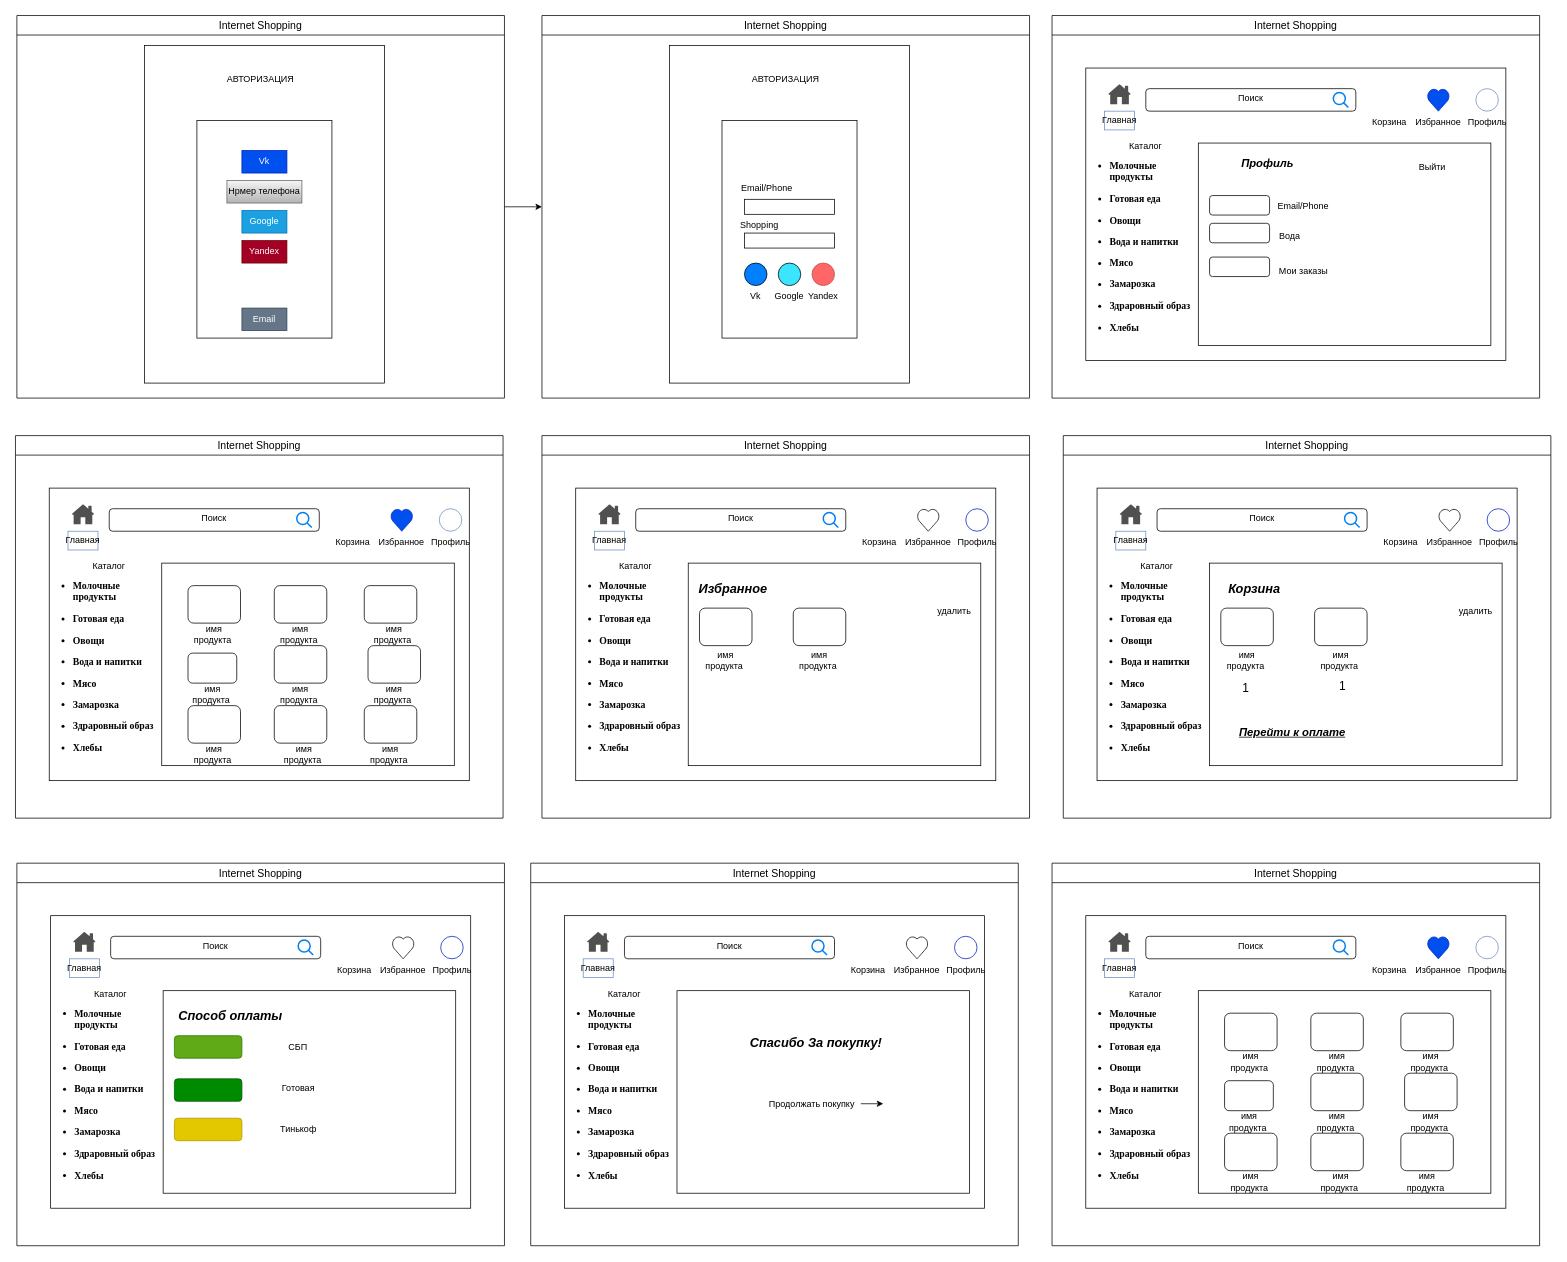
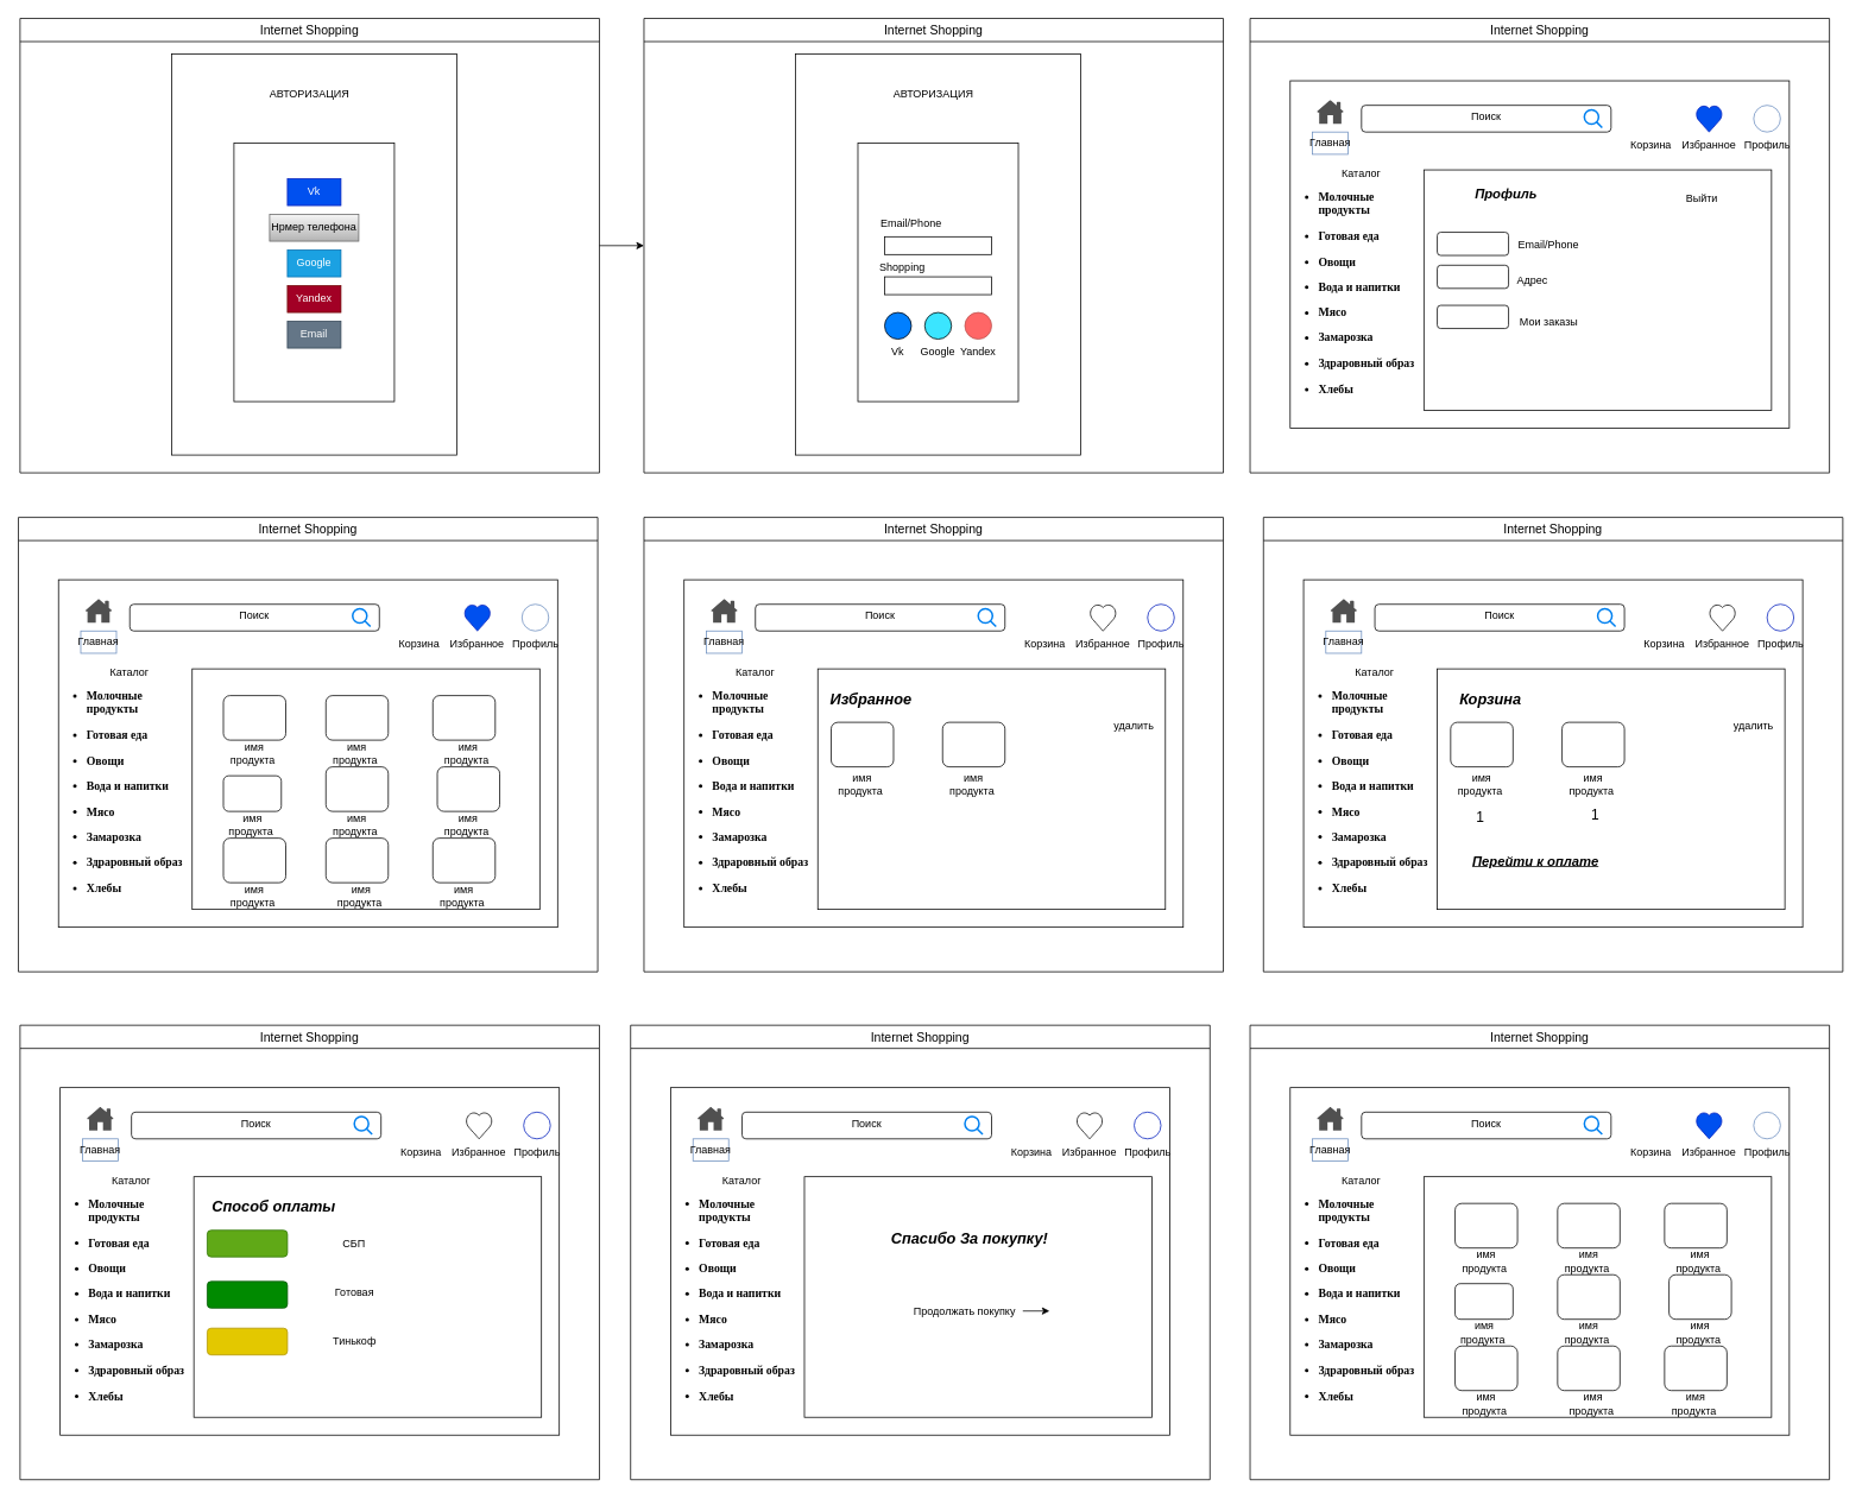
- <mxCell id="215" value="Вода" style="text;html=1;align=center;verticalAlign=middle;whiteSpace=wrap;rounded=0;" vertex="1" parent="1"><mxGeometry x="1659.5" y="296.75" width="117.5" height="36.5" as="geometry" /></mxCell>
+ <mxCell id="215" value="Адрес" style="text;html=1;align=center;verticalAlign=middle;whiteSpace=wrap;rounded=0;" vertex="1" parent="1"><mxGeometry x="1659.5" y="296.75" width="117.5" height="36.5" as="geometry" /></mxCell>
- <mxCell id="11" value="Email" style="text;html=1;align=center;verticalAlign=middle;whiteSpace=wrap;rounded=0;fillColor=#647687;fontColor=#ffffff;strokeColor=#314354;" vertex="1" parent="1"><mxGeometry x="322" y="410" width="60" height="30" as="geometry" /></mxCell>
+ <mxCell id="11" value="Email" style="text;html=1;align=center;verticalAlign=middle;whiteSpace=wrap;rounded=0;fillColor=#647687;fontColor=#ffffff;strokeColor=#314354;" vertex="1" parent="1"><mxGeometry x="322" y="360" width="60" height="30" as="geometry" /></mxCell>
- <mxCell id="115" value="&lt;font style=&quot;font-size: 15px; background-color: rgb(255, 255, 255);&quot;&gt;&lt;b&gt;&lt;i&gt;&lt;u&gt;Перейти к оплате&lt;/u&gt;&lt;/i&gt;&lt;/b&gt;&lt;/font&gt;" style="text;html=1;align=center;verticalAlign=middle;whiteSpace=wrap;rounded=0;" vertex="1" parent="1"><mxGeometry x="1648.25" y="960" width="148.75" height="30" as="geometry" /></mxCell>
+ <mxCell id="115" value="&lt;font style=&quot;font-size: 15px; background-color: rgb(255, 255, 255);&quot;&gt;&lt;b&gt;&lt;i&gt;&lt;u&gt;Перейти к оплате&lt;/u&gt;&lt;/i&gt;&lt;/b&gt;&lt;/font&gt;" style="text;html=1;align=center;verticalAlign=middle;whiteSpace=wrap;rounded=0;" vertex="1" parent="1"><mxGeometry x="1648.25" y="950" width="148.75" height="30" as="geometry" /></mxCell>
